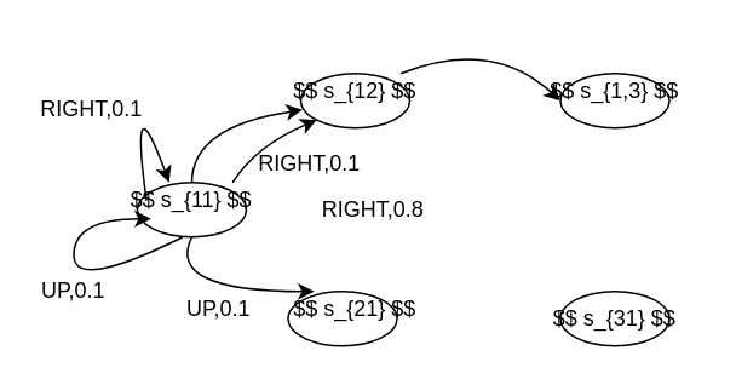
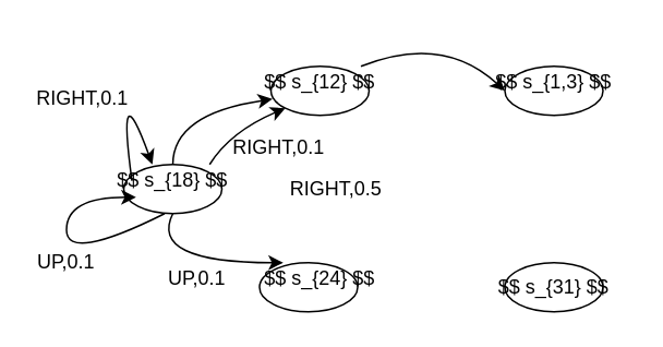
- <mxCell id="3" value="$$ s_{11} $$" style="text;html=1;strokeColor=none;fillColor=none;align=center;verticalAlign=middle;whiteSpace=wrap;rounded=0;" parent="1" vertex="1"><mxGeometry x="60" y="100" width="90" height="20" as="geometry" /></mxCell>
+ <mxCell id="3" value="$$ s_{18} $$" style="text;html=1;strokeColor=none;fillColor=none;align=center;verticalAlign=middle;whiteSpace=wrap;rounded=0;" parent="1" vertex="1"><mxGeometry x="60" y="100" width="90" height="20" as="geometry" /></mxCell>
- <mxCell id="18" value="RIGHT,0.8" style="text;html=1;strokeColor=none;fillColor=none;align=center;verticalAlign=middle;whiteSpace=wrap;rounded=0;" parent="1" vertex="1"><mxGeometry x="185" y="105" width="40" height="20" as="geometry" /></mxCell>
+ <mxCell id="18" value="RIGHT,0.5" style="text;html=1;strokeColor=none;fillColor=none;align=center;verticalAlign=middle;whiteSpace=wrap;rounded=0;" parent="1" vertex="1"><mxGeometry x="185" y="105" width="40" height="20" as="geometry" /></mxCell>
- <mxCell id="7" value="$$ s_{21} $$" style="text;html=1;strokeColor=none;fillColor=none;align=center;verticalAlign=middle;whiteSpace=wrap;rounded=0;" parent="1" vertex="1"><mxGeometry x="150" y="160" width="90" height="20" as="geometry" /></mxCell>
+ <mxCell id="7" value="$$ s_{24} $$" style="text;html=1;strokeColor=none;fillColor=none;align=center;verticalAlign=middle;whiteSpace=wrap;rounded=0;" parent="1" vertex="1"><mxGeometry x="150" y="160" width="90" height="20" as="geometry" /></mxCell>
